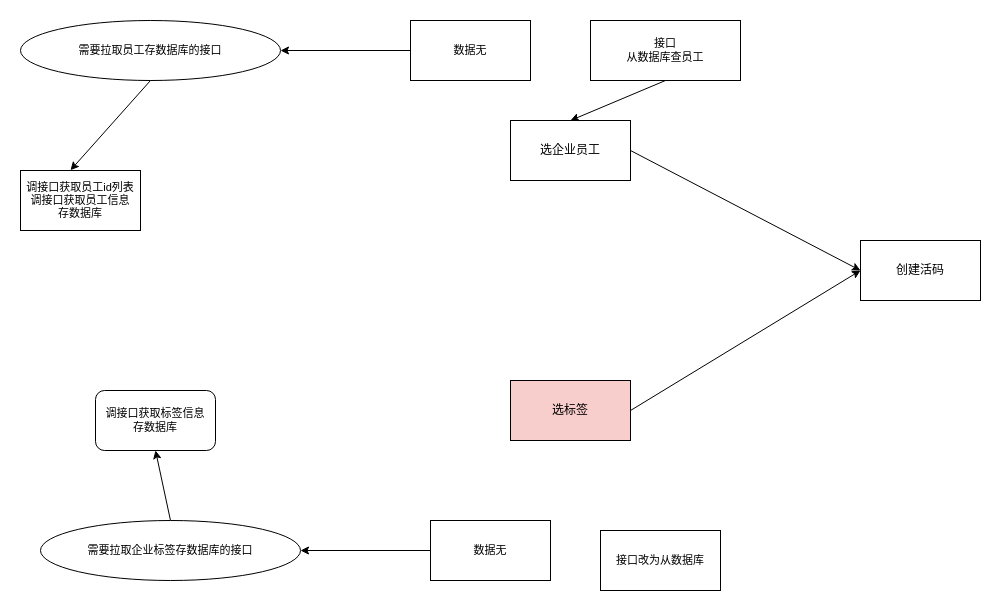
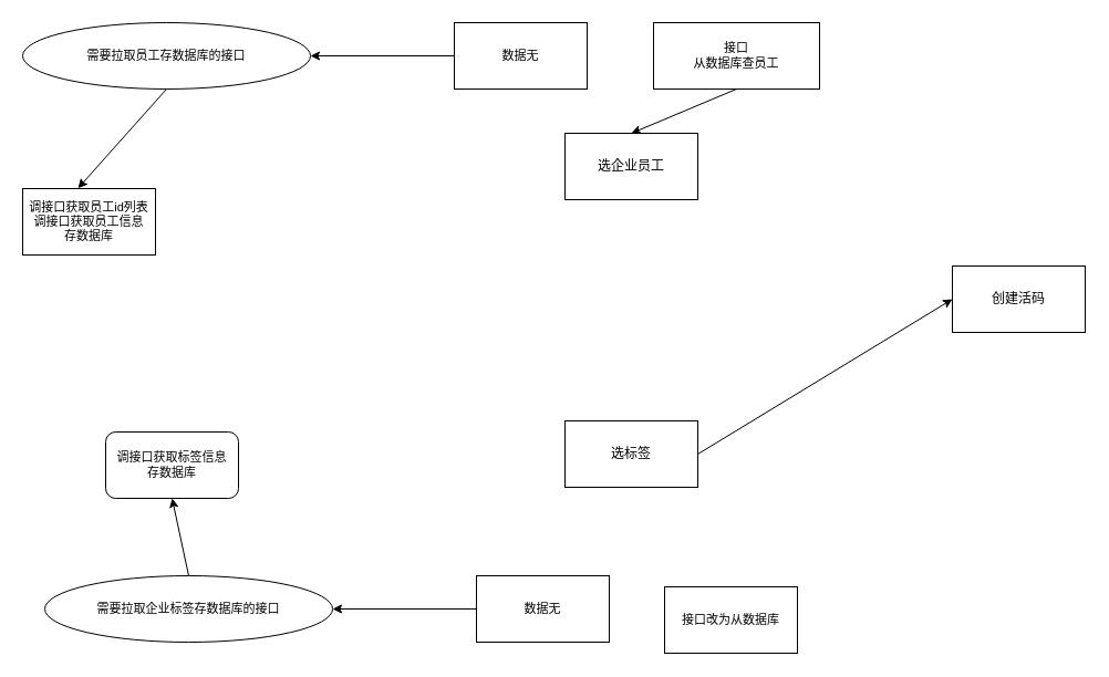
- <mxCell id="5" style="rounded=0;orthogonalLoop=1;jettySize=auto;html=1;exitX=1;exitY=0.5;exitDx=0;exitDy=0;entryX=0;entryY=0.5;entryDx=0;entryDy=0;" edge="1" parent="1" source="6" target="2"><mxGeometry relative="1" as="geometry" /></mxCell>
- <mxCell id="4" value="选标签" style="rounded=0;whiteSpace=wrap;html=1;fillColor=#f8cecc;" vertex="1" parent="1"><mxGeometry x="510" y="380" width="120" height="60" as="geometry" /></mxCell>
+ <mxCell id="4" value="选标签" style="rounded=0;whiteSpace=wrap;html=1;" vertex="1" parent="1"><mxGeometry x="510" y="380" width="120" height="60" as="geometry" /></mxCell>
